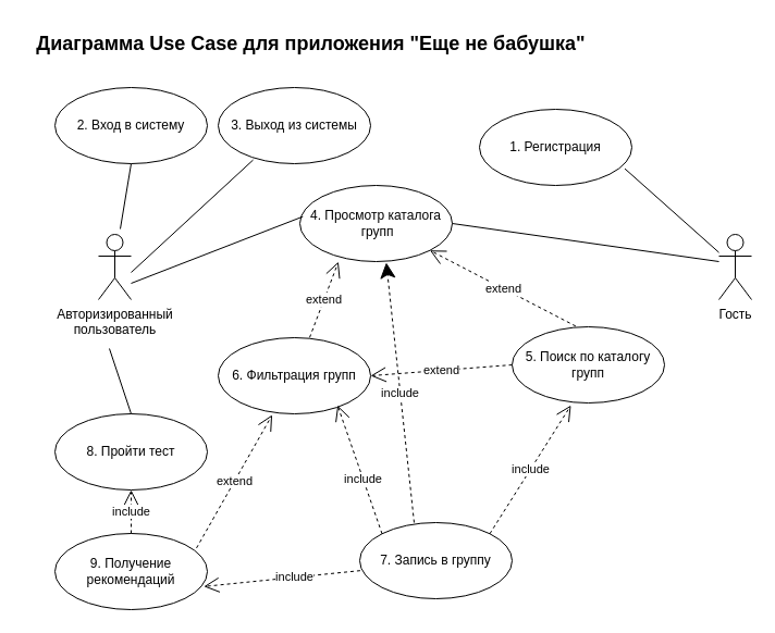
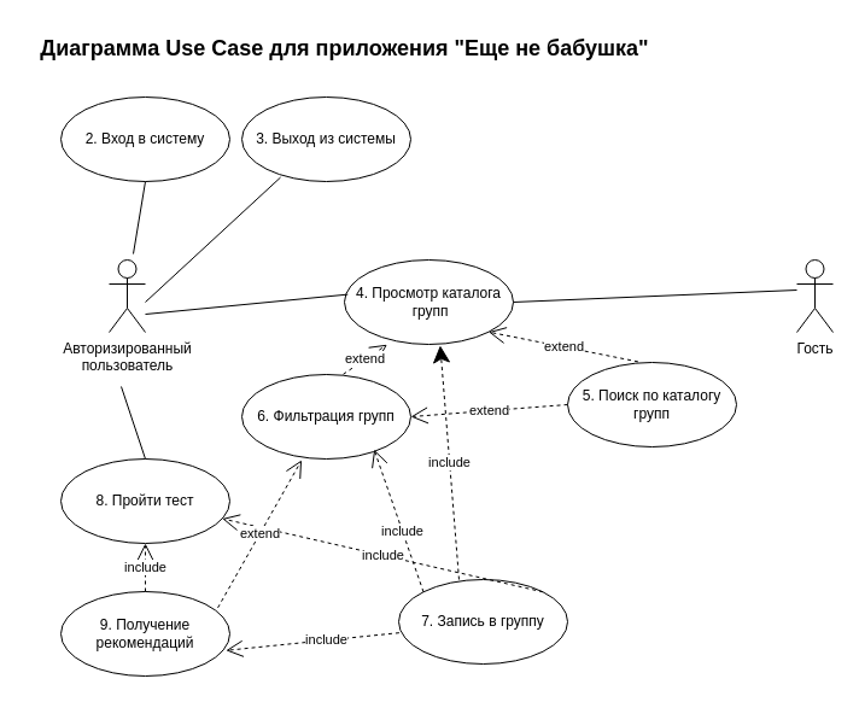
- <mxCell id="6" value="1. Регистрация" style="ellipse;whiteSpace=wrap;html=1;" parent="1" vertex="1"><mxGeometry x="440" y="100" width="140" height="70" as="geometry" /></mxCell>
- <mxCell id="12" value="" style="endArrow=none;endFill=0;endSize=12;html=1;rounded=0;entryX=0.954;entryY=0.78;entryDx=0;entryDy=0;entryPerimeter=0;" parent="1" source="8" target="6" edge="1"><mxGeometry width="160" relative="1" as="geometry"><mxPoint x="310" y="300" as="sourcePoint" /><mxPoint x="470" y="300" as="targetPoint" /></mxGeometry></mxCell>
- <mxCell id="7" value="4. Просмотр каталога&lt;br&gt;&amp;nbsp;групп" style="ellipse;whiteSpace=wrap;html=1;" parent="1" vertex="1"><mxGeometry x="275" y="170" width="140" height="70" as="geometry" /></mxCell>
+ <mxCell id="7" value="4. Просмотр каталога&lt;br&gt;&amp;nbsp;групп" style="ellipse;whiteSpace=wrap;html=1;" parent="1" vertex="1"><mxGeometry x="285" y="215" width="140" height="70" as="geometry" /></mxCell>
- <mxCell id="24" value="include" style="endArrow=open;endSize=12;dashed=1;html=1;rounded=0;exitX=1;exitY=0;exitDx=0;exitDy=0;entryX=0.386;entryY=1.031;entryDx=0;entryDy=0;entryPerimeter=0;" parent="1" source="22" target="15" edge="1"><mxGeometry width="160" relative="1" as="geometry"><mxPoint x="285" y="555" as="sourcePoint" /><mxPoint x="500" y="480" as="targetPoint" /></mxGeometry></mxCell>
+ <mxCell id="24" value="include" style="endArrow=open;endSize=12;dashed=1;html=1;rounded=0;exitX=1;exitY=0;exitDx=0;exitDy=0;" parent="1" source="22" target="5" edge="1"><mxGeometry width="160" relative="1" as="geometry"><mxPoint x="285" y="555" as="sourcePoint" /><mxPoint x="500" y="480" as="targetPoint" /></mxGeometry></mxCell>
